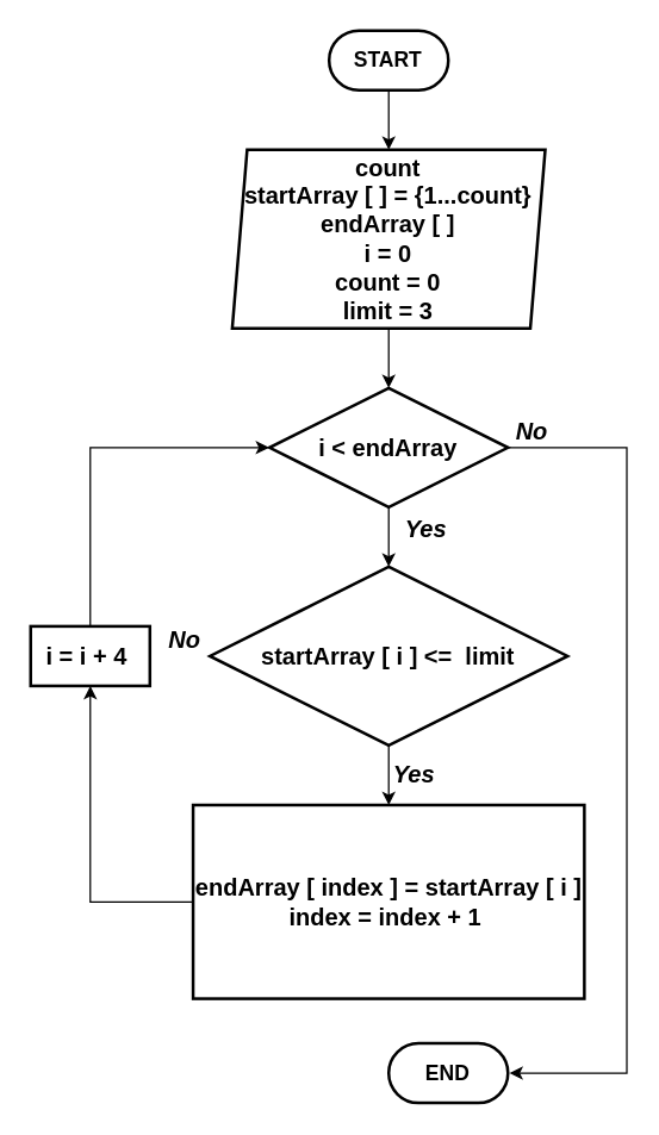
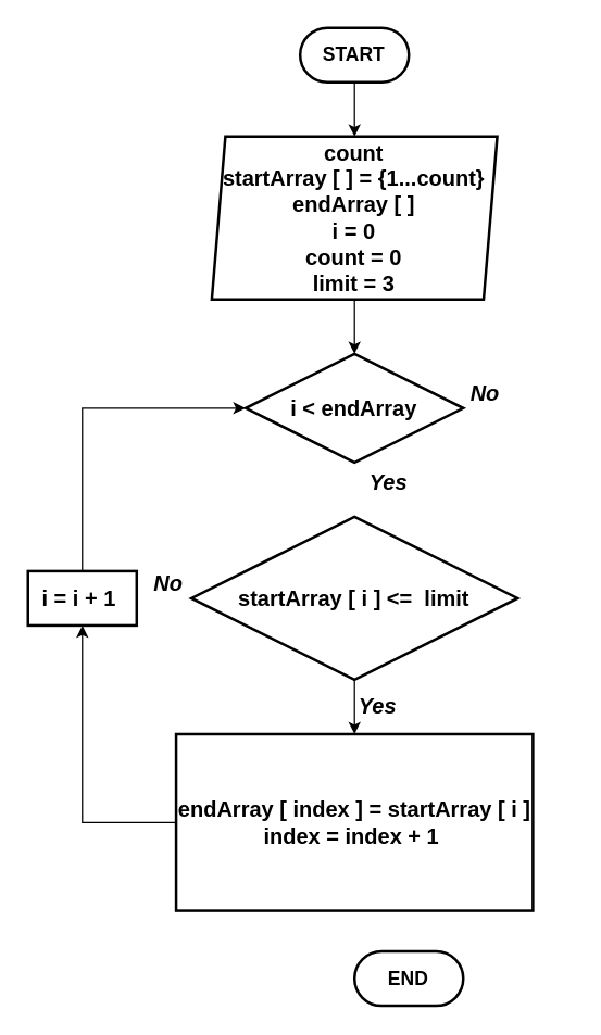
- <mxCell id="11" style="edgeStyle=orthogonalEdgeStyle;rounded=0;orthogonalLoop=1;jettySize=auto;html=1;entryX=0.5;entryY=0;entryDx=0;entryDy=0;fontSize=16;" edge="1" parent="1" source="13" target="15"><mxGeometry relative="1" as="geometry" /></mxCell>
- <mxCell id="10" value="&lt;b&gt;&lt;font style=&quot;font-size: 16px;&quot;&gt;i = i + 4&amp;nbsp;&lt;/font&gt;&lt;/b&gt;" style="rounded=0;whiteSpace=wrap;html=1;shadow=0;glass=0;sketch=0;fontSize=14;strokeWidth=2;fillColor=default;gradientColor=none;" vertex="1" parent="1"><mxGeometry x="20" y="420" width="80" height="40" as="geometry" /></mxCell>
+ <mxCell id="10" value="&lt;b&gt;&lt;font style=&quot;font-size: 16px;&quot;&gt;i = i + 1&amp;nbsp;&lt;/font&gt;&lt;/b&gt;" style="rounded=0;whiteSpace=wrap;html=1;shadow=0;glass=0;sketch=0;fontSize=14;strokeWidth=2;fillColor=default;gradientColor=none;" vertex="1" parent="1"><mxGeometry x="20" y="420" width="80" height="40" as="geometry" /></mxCell>
- <mxCell id="12" style="edgeStyle=orthogonalEdgeStyle;rounded=0;orthogonalLoop=1;jettySize=auto;html=1;entryX=1;entryY=0.5;entryDx=0;entryDy=0;fontSize=16;" edge="1" parent="1" source="13" target="4"><mxGeometry relative="1" as="geometry"><Array as="points"><mxPoint x="420" y="300" /><mxPoint x="420" y="720" /></Array></mxGeometry></mxCell>
